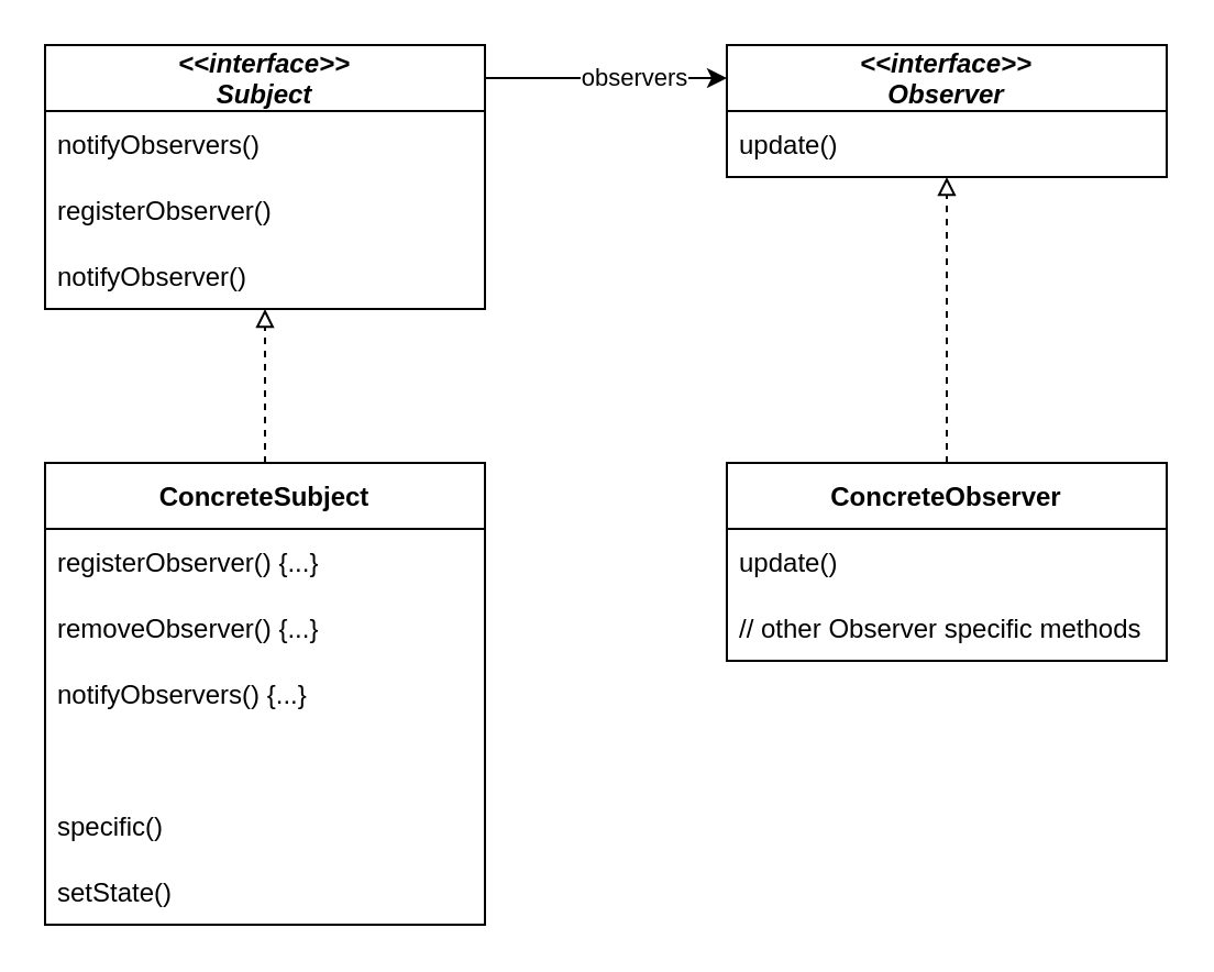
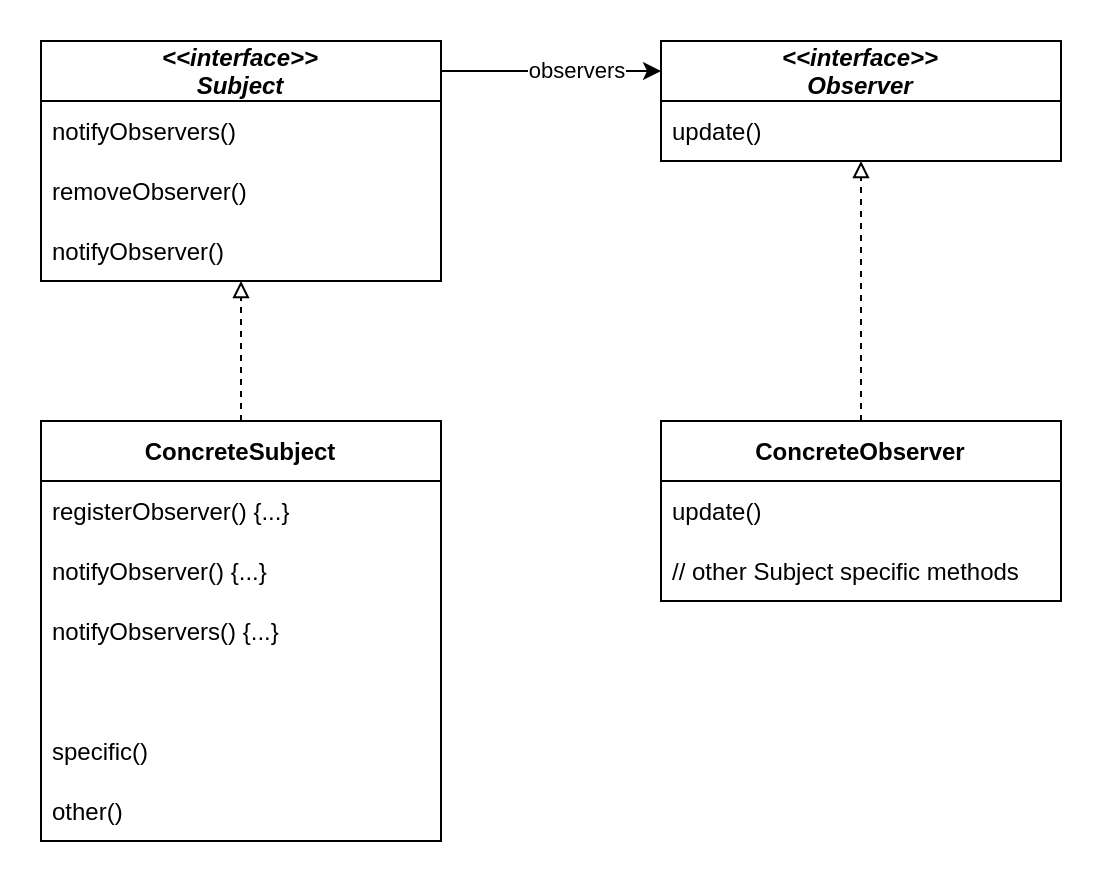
- <mxCell id="4" value="registerObserver()" style="text;strokeColor=none;fillColor=none;align=left;verticalAlign=middle;spacingLeft=4;spacingRight=4;overflow=hidden;points=[[0,0.5],[1,0.5]];portConstraint=eastwest;rotatable=0;" parent="2" vertex="1"><mxGeometry y="60" width="200" height="30" as="geometry" /></mxCell>
+ <mxCell id="4" value="removeObserver()" style="text;strokeColor=none;fillColor=none;align=left;verticalAlign=middle;spacingLeft=4;spacingRight=4;overflow=hidden;points=[[0,0.5],[1,0.5]];portConstraint=eastwest;rotatable=0;" parent="2" vertex="1"><mxGeometry y="60" width="200" height="30" as="geometry" /></mxCell>
- <mxCell id="12" value="removeObserver() {...}" style="text;strokeColor=none;fillColor=none;align=left;verticalAlign=middle;spacingLeft=4;spacingRight=4;overflow=hidden;points=[[0,0.5],[1,0.5]];portConstraint=eastwest;rotatable=0;" parent="10" vertex="1"><mxGeometry y="60" width="200" height="30" as="geometry" /></mxCell>
+ <mxCell id="12" value="notifyObserver() {...}" style="text;strokeColor=none;fillColor=none;align=left;verticalAlign=middle;spacingLeft=4;spacingRight=4;overflow=hidden;points=[[0,0.5],[1,0.5]];portConstraint=eastwest;rotatable=0;" parent="10" vertex="1"><mxGeometry y="60" width="200" height="30" as="geometry" /></mxCell>
- <mxCell id="19" value="// other Observer specific methods" style="text;strokeColor=none;fillColor=none;align=left;verticalAlign=middle;spacingLeft=4;spacingRight=4;overflow=hidden;points=[[0,0.5],[1,0.5]];portConstraint=eastwest;rotatable=0;" parent="17" vertex="1"><mxGeometry y="60" width="200" height="30" as="geometry" /></mxCell>
+ <mxCell id="19" value="// other Subject specific methods" style="text;strokeColor=none;fillColor=none;align=left;verticalAlign=middle;spacingLeft=4;spacingRight=4;overflow=hidden;points=[[0,0.5],[1,0.5]];portConstraint=eastwest;rotatable=0;" parent="17" vertex="1"><mxGeometry y="60" width="200" height="30" as="geometry" /></mxCell>
- <mxCell id="16" value="setState()" style="text;strokeColor=none;fillColor=none;align=left;verticalAlign=middle;spacingLeft=4;spacingRight=4;overflow=hidden;points=[[0,0.5],[1,0.5]];portConstraint=eastwest;rotatable=0;" parent="10" vertex="1"><mxGeometry y="180" width="200" height="30" as="geometry" /></mxCell>
+ <mxCell id="16" value="other()" style="text;strokeColor=none;fillColor=none;align=left;verticalAlign=middle;spacingLeft=4;spacingRight=4;overflow=hidden;points=[[0,0.5],[1,0.5]];portConstraint=eastwest;rotatable=0;" parent="10" vertex="1"><mxGeometry y="180" width="200" height="30" as="geometry" /></mxCell>
